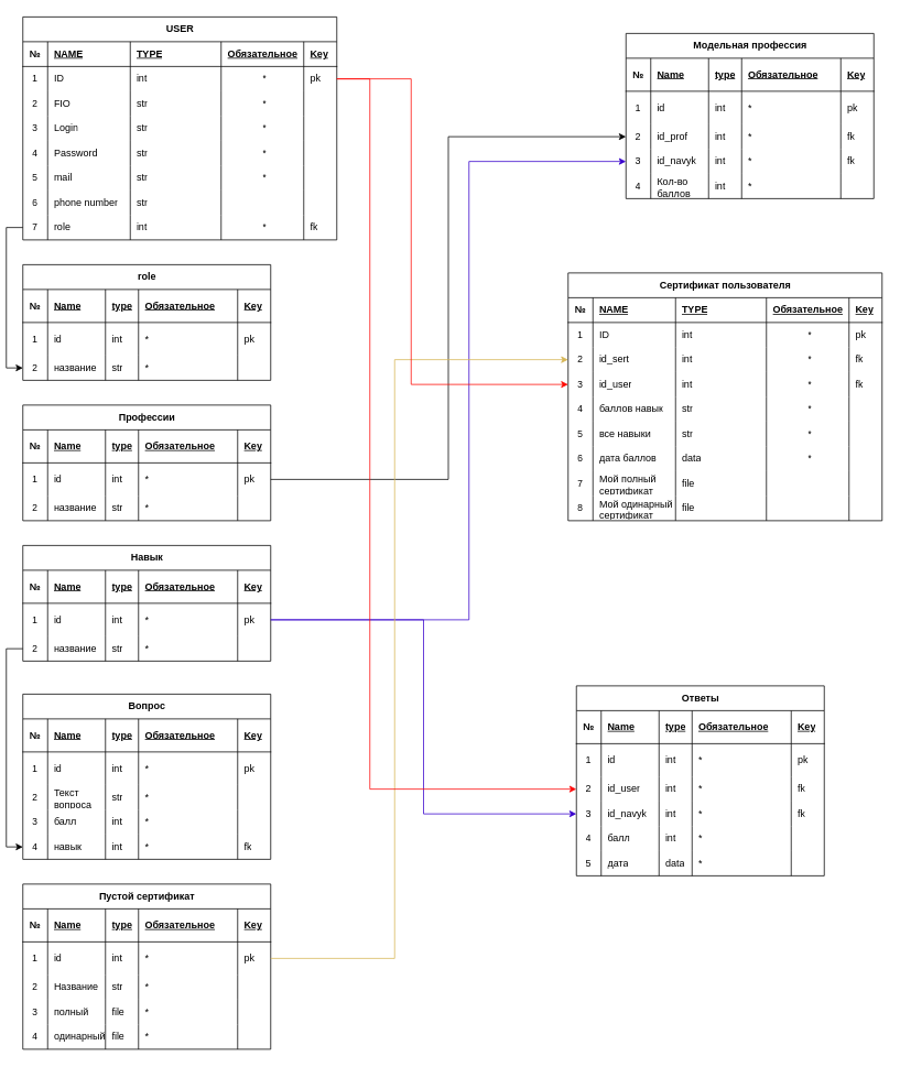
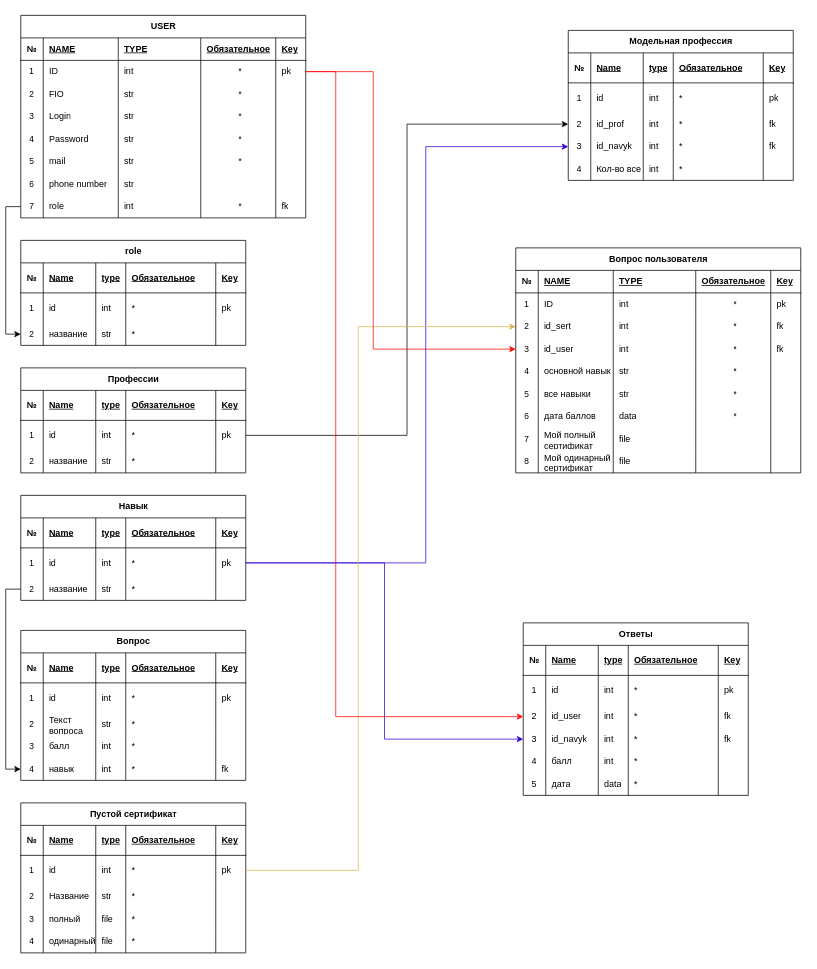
- <mxCell id="197" value="Кол-во баллов" style="shape=partialRectangle;connectable=0;fillColor=none;top=0;left=0;bottom=0;right=0;align=left;spacingLeft=6;overflow=hidden;whiteSpace=wrap;html=1;" vertex="1" parent="195"><mxGeometry x="30" width="70" height="30" as="geometry"><mxRectangle width="70" height="30" as="alternateBounds" /></mxGeometry></mxCell>
+ <mxCell id="197" value="Кол-во все" style="shape=partialRectangle;connectable=0;fillColor=none;top=0;left=0;bottom=0;right=0;align=left;spacingLeft=6;overflow=hidden;whiteSpace=wrap;html=1;" vertex="1" parent="195"><mxGeometry x="30" width="70" height="30" as="geometry"><mxRectangle width="70" height="30" as="alternateBounds" /></mxGeometry></mxCell>
- <mxCell id="201" value="Сертификат пользователя" style="shape=table;startSize=30;container=1;collapsible=1;childLayout=tableLayout;fixedRows=1;rowLines=0;fontStyle=1;align=center;resizeLast=1;html=1;" vertex="1" parent="1"><mxGeometry x="680" y="330" width="380" height="300" as="geometry"><mxRectangle x="30" y="140" width="70" height="30" as="alternateBounds" /></mxGeometry></mxCell>
+ <mxCell id="201" value="Вопрос пользователя" style="shape=table;startSize=30;container=1;collapsible=1;childLayout=tableLayout;fixedRows=1;rowLines=0;fontStyle=1;align=center;resizeLast=1;html=1;" vertex="1" parent="1"><mxGeometry x="680" y="330" width="380" height="300" as="geometry"><mxRectangle x="30" y="140" width="70" height="30" as="alternateBounds" /></mxGeometry></mxCell>
- <mxCell id="228" value="баллов навык" style="shape=partialRectangle;connectable=0;fillColor=none;top=0;left=0;bottom=0;right=0;align=left;spacingLeft=6;overflow=hidden;whiteSpace=wrap;html=1;" vertex="1" parent="226"><mxGeometry x="30" width="100" height="30" as="geometry"><mxRectangle width="100" height="30" as="alternateBounds" /></mxGeometry></mxCell>
+ <mxCell id="228" value="основной навык" style="shape=partialRectangle;connectable=0;fillColor=none;top=0;left=0;bottom=0;right=0;align=left;spacingLeft=6;overflow=hidden;whiteSpace=wrap;html=1;" vertex="1" parent="226"><mxGeometry x="30" width="100" height="30" as="geometry"><mxRectangle width="100" height="30" as="alternateBounds" /></mxGeometry></mxCell>
